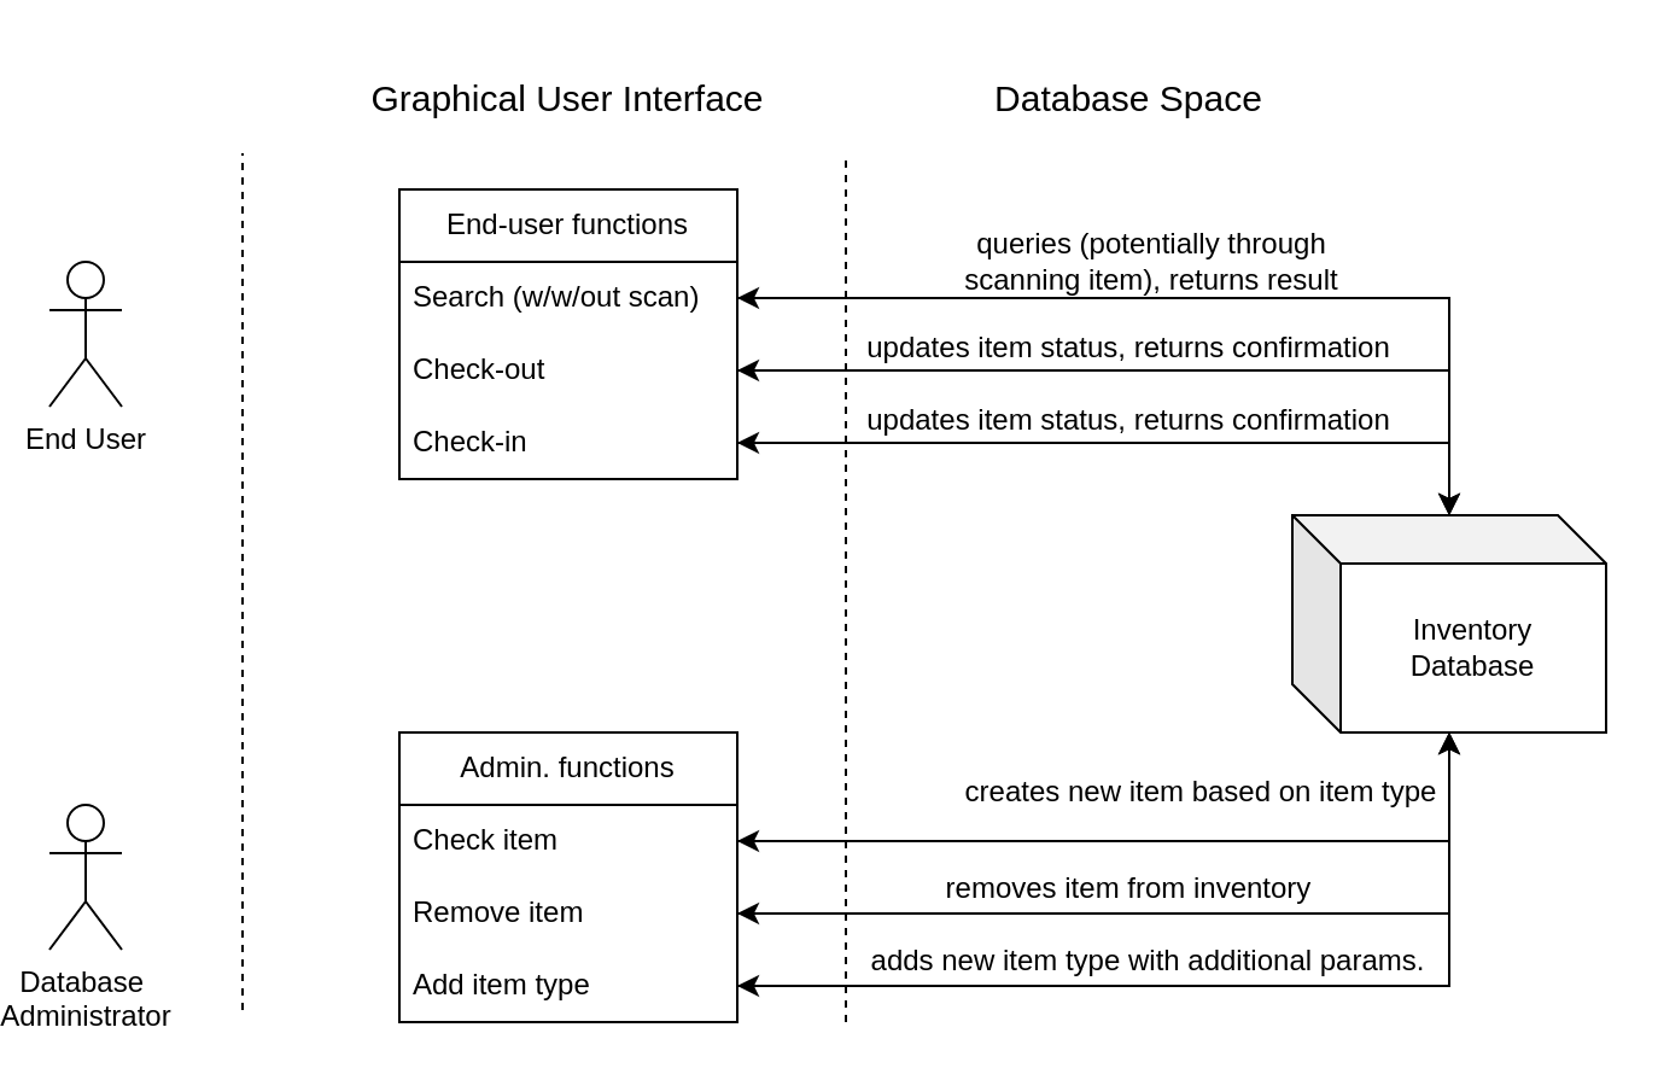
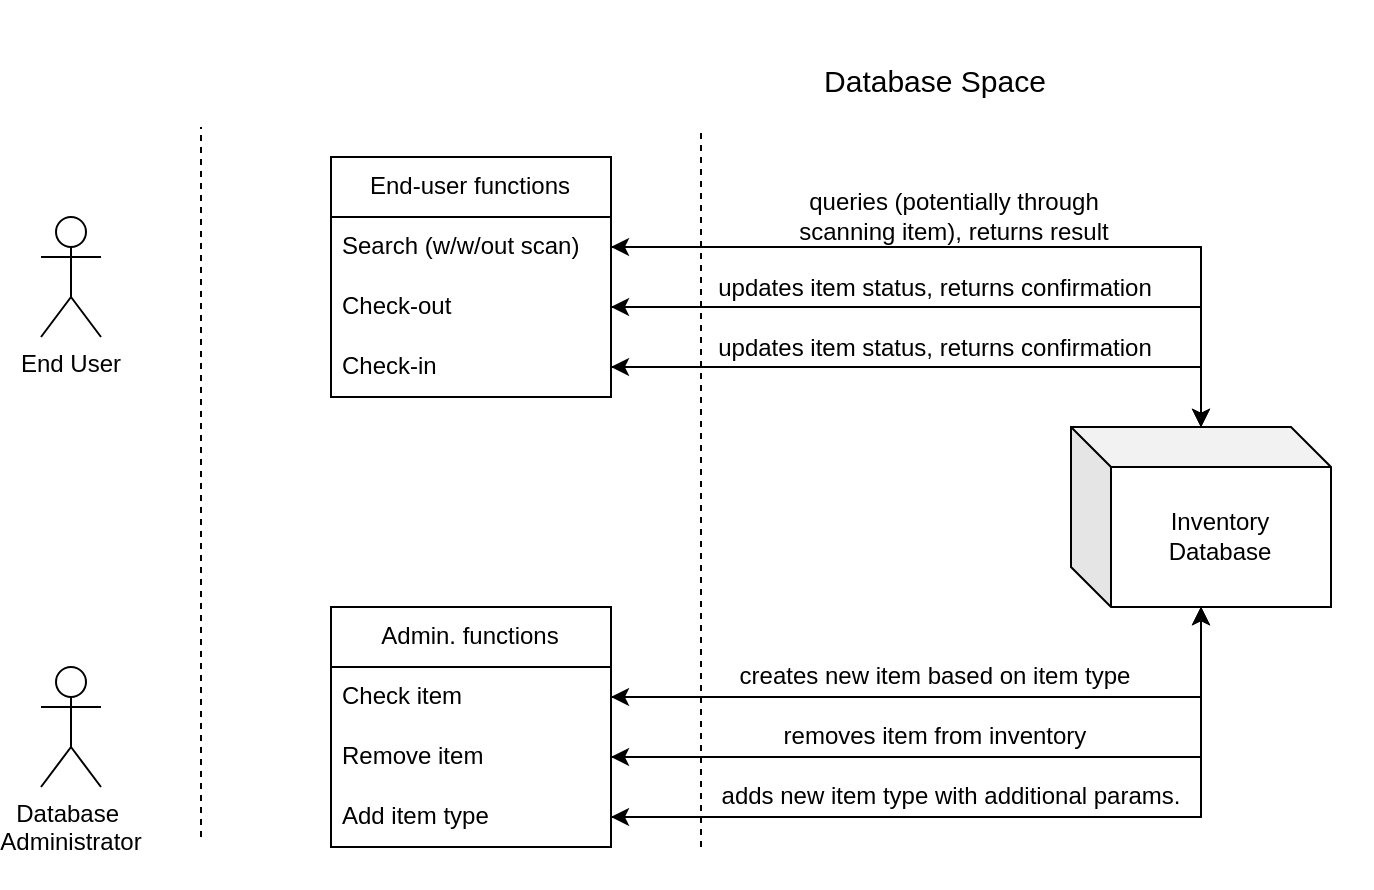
- <mxCell id="16" value="Graphical User Interface" style="text;html=1;align=center;verticalAlign=middle;whiteSpace=wrap;rounded=0;fontSize=15;" vertex="1" parent="1"><mxGeometry x="150" y="20" width="170" height="40" as="geometry" /></mxCell>
- <mxCell id="32" value="creates new item based on item type" style="text;html=1;align=center;verticalAlign=middle;whiteSpace=wrap;rounded=0;" vertex="1" parent="1"><mxGeometry x="365" y="313" width="265" height="30" as="geometry" /></mxCell>
+ <mxCell id="32" value="creates new item based on item type" style="text;html=1;align=center;verticalAlign=middle;whiteSpace=wrap;rounded=0;" vertex="1" parent="1"><mxGeometry x="335" y="323" width="265" height="30" as="geometry" /></mxCell>
